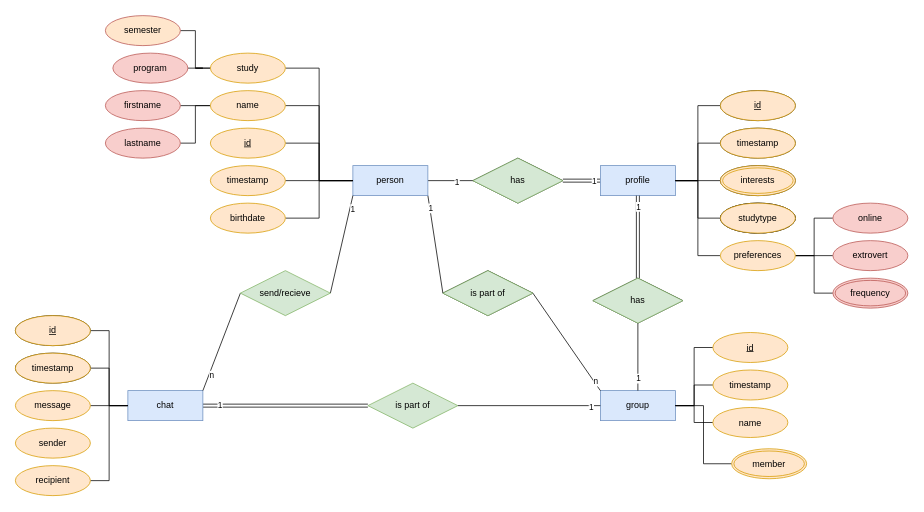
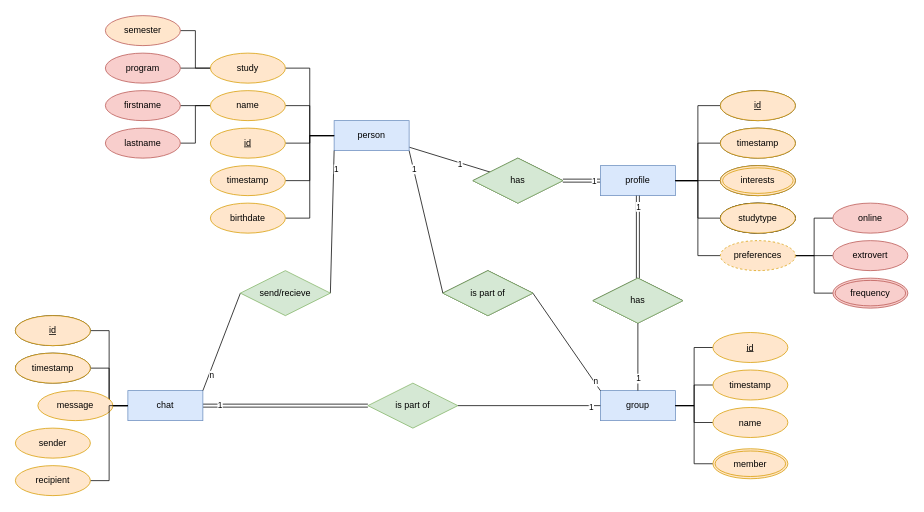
- <mxCell id="82" value="program" style="ellipse;whiteSpace=wrap;html=1;align=center;fillColor=#f8cecc;strokeColor=#b85450;" vertex="1" parent="1"><mxGeometry x="150" y="70" width="100" height="40" as="geometry" /></mxCell>
+ <mxCell id="82" value="program" style="ellipse;whiteSpace=wrap;html=1;align=center;fillColor=#f8cecc;strokeColor=#b85450;" vertex="1" parent="1"><mxGeometry x="140" y="70" width="100" height="40" as="geometry" /></mxCell>
- <mxCell id="6" value="person" style="whiteSpace=wrap;html=1;align=center;fillColor=#dae8fc;strokeColor=#6c8ebf;" vertex="1" parent="1"><mxGeometry x="470" y="220" width="100" height="40" as="geometry" /></mxCell>
+ <mxCell id="6" value="person" style="whiteSpace=wrap;html=1;align=center;fillColor=#dae8fc;strokeColor=#6c8ebf;" vertex="1" parent="1"><mxGeometry x="445" y="160" width="100" height="40" as="geometry" /></mxCell>
- <mxCell id="67" value="preferences" style="ellipse;whiteSpace=wrap;html=1;align=center;fillColor=#ffe6cc;strokeColor=#d79b00;" vertex="1" parent="1"><mxGeometry x="960" y="320" width="100" height="40" as="geometry" /></mxCell>
+ <mxCell id="67" value="preferences" style="ellipse;whiteSpace=wrap;html=1;align=center;fillColor=#ffe6cc;strokeColor=#d79b00;dashed=1;" vertex="1" parent="1"><mxGeometry x="960" y="320" width="100" height="40" as="geometry" /></mxCell>
- <mxCell id="54" value="message" style="ellipse;whiteSpace=wrap;html=1;align=center;fillColor=#ffe6cc;strokeColor=#d79b00;" vertex="1" parent="1"><mxGeometry x="20" y="520" width="100" height="40" as="geometry" /></mxCell>
+ <mxCell id="54" value="message" style="ellipse;whiteSpace=wrap;html=1;align=center;fillColor=#ffe6cc;strokeColor=#d79b00;" vertex="1" parent="1"><mxGeometry x="50" y="520" width="100" height="40" as="geometry" /></mxCell>
- <mxCell id="77" value="member" style="ellipse;shape=doubleEllipse;margin=3;whiteSpace=wrap;html=1;align=center;fillColor=#ffe6cc;strokeColor=#d79b00;" vertex="1" parent="1"><mxGeometry x="975" y="597.5" width="100" height="40" as="geometry" /></mxCell>
+ <mxCell id="77" value="member" style="ellipse;shape=doubleEllipse;margin=3;whiteSpace=wrap;html=1;align=center;fillColor=#ffe6cc;strokeColor=#d79b00;" vertex="1" parent="1"><mxGeometry x="950" y="597.5" width="100" height="40" as="geometry" /></mxCell>
